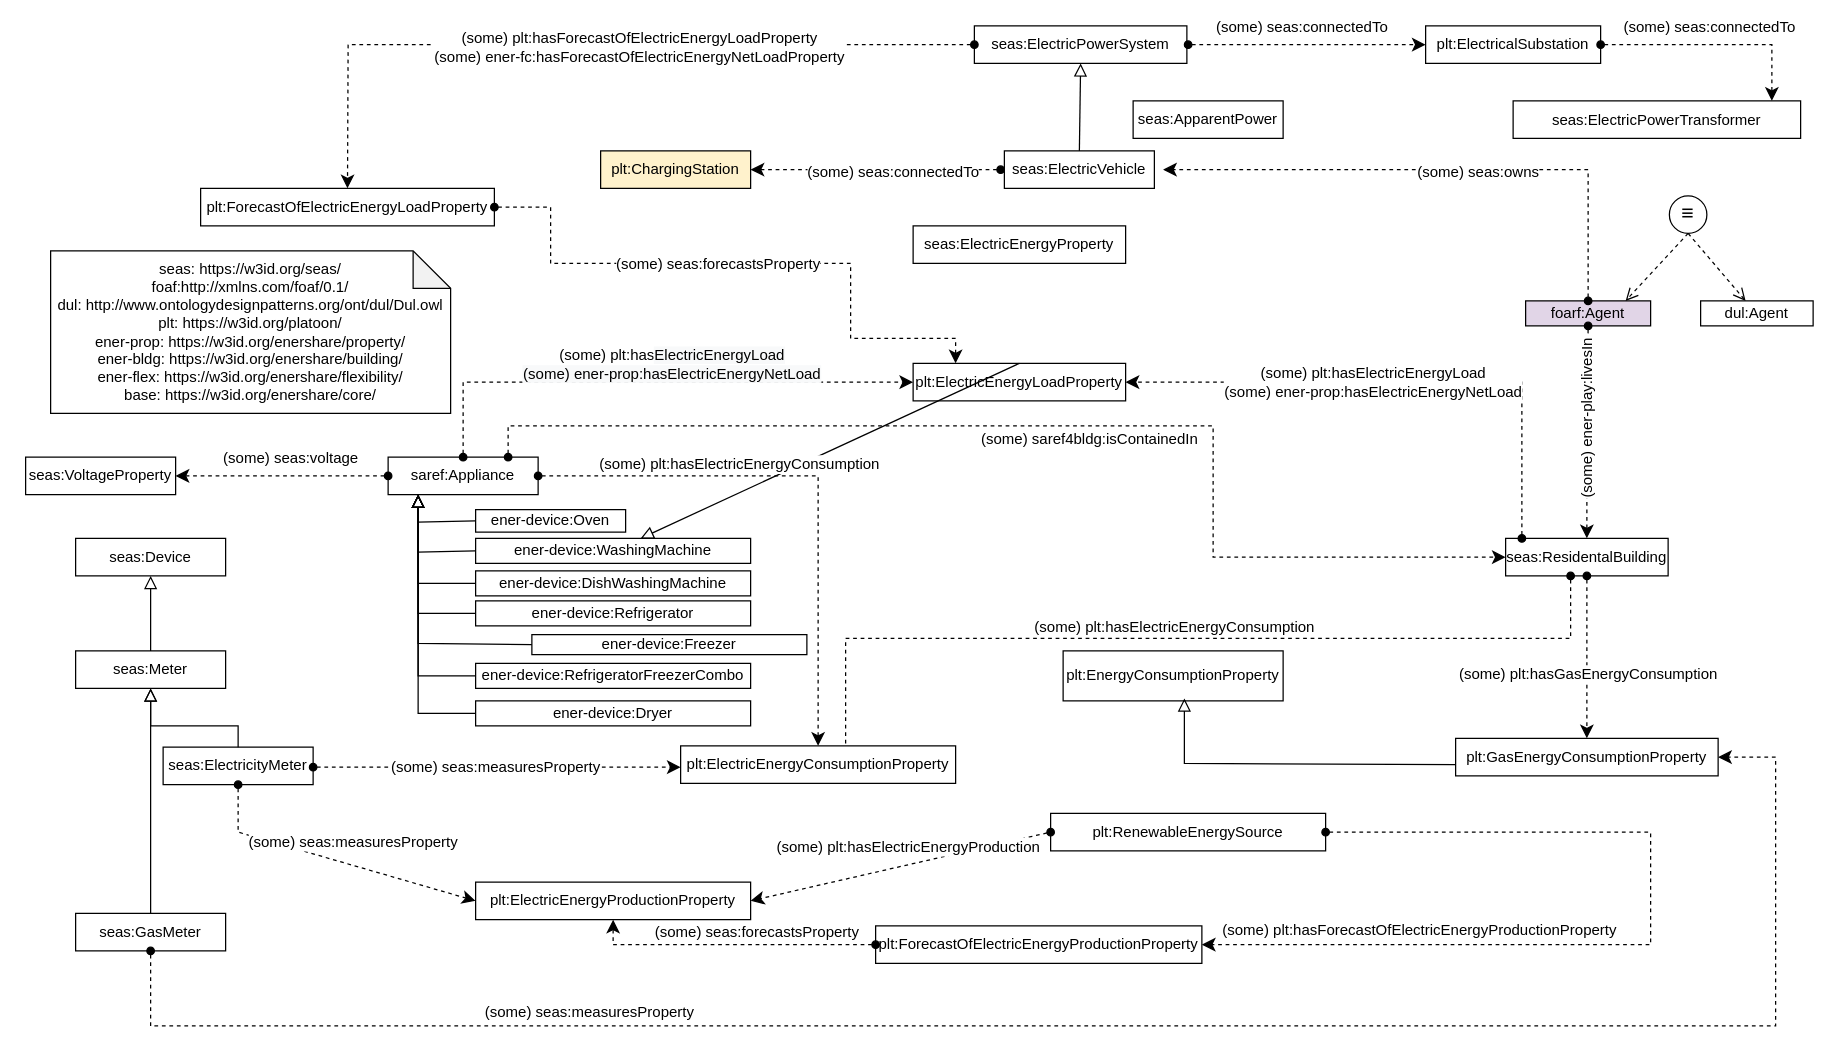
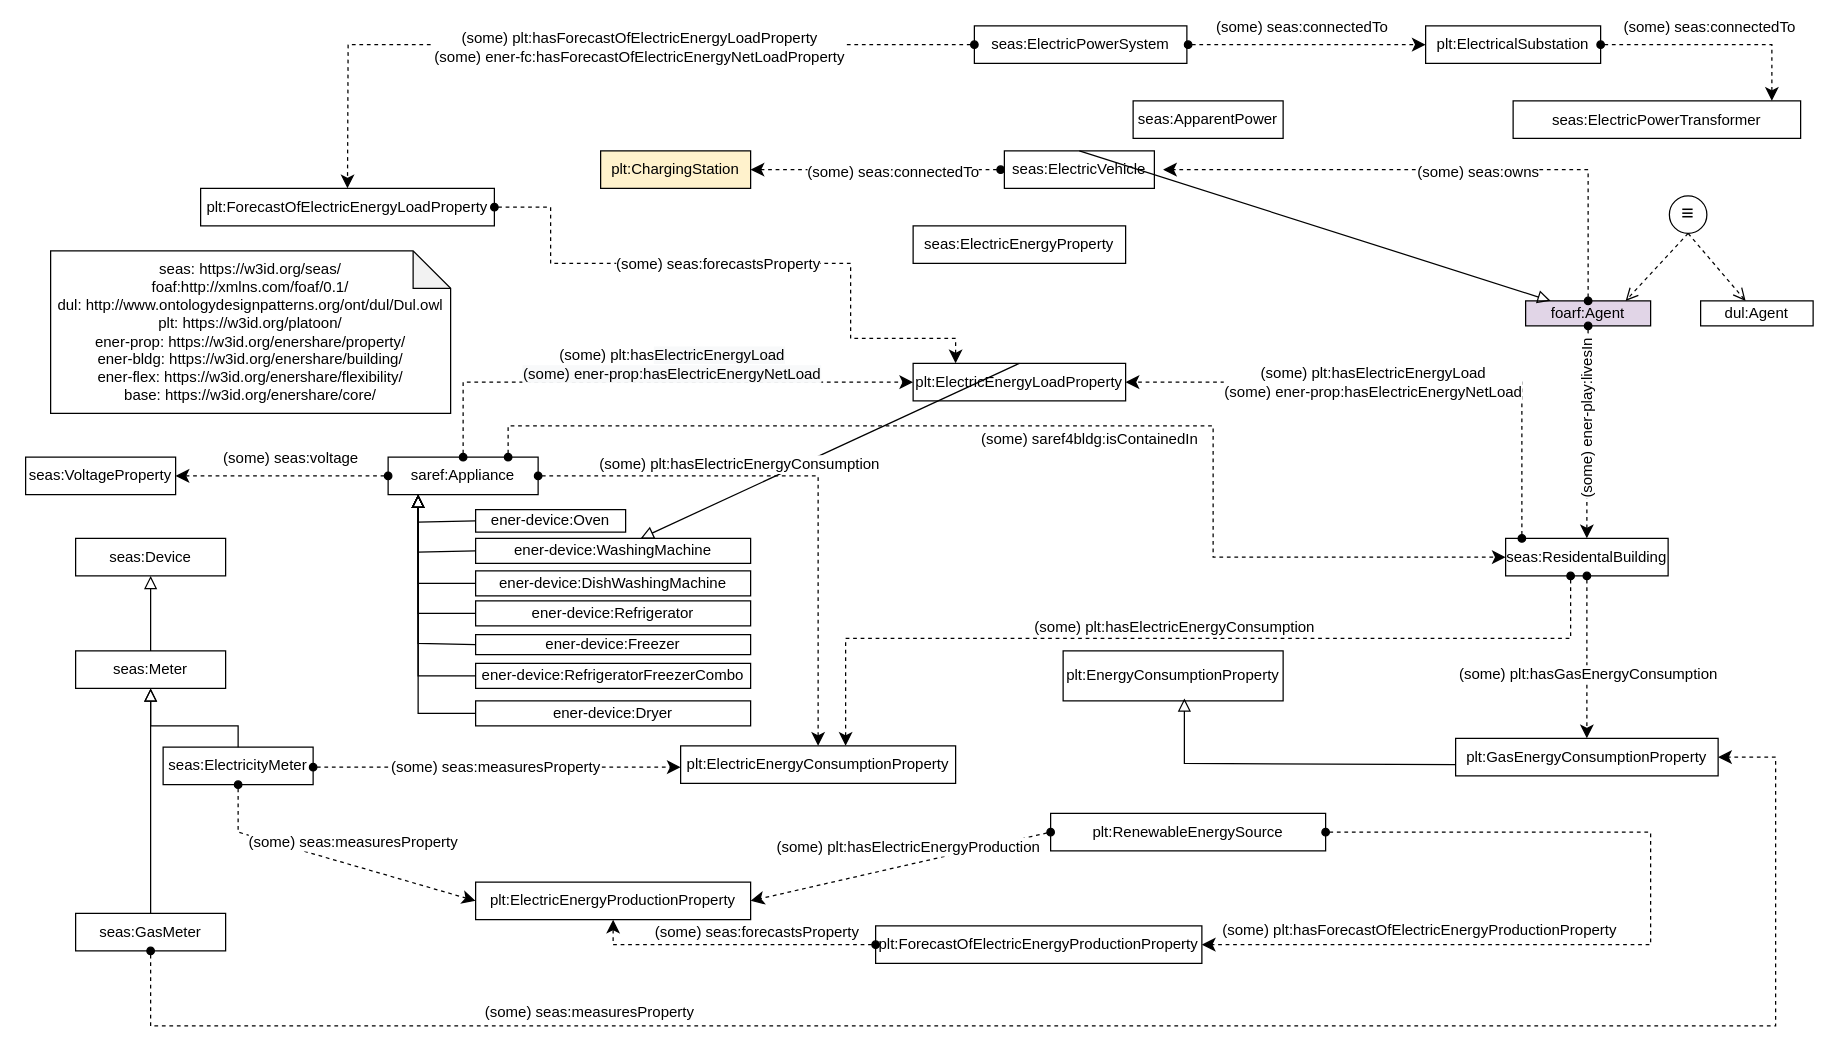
- <mxCell id="19" value="" style="endArrow=block;html=1;fontColor=#000099;endFill=0;entryX=0.5;entryY=1;entryDx=0;entryDy=0;endSize=8;arcSize=0;rounded=0;exitX=0.5;exitY=0;exitDx=0;exitDy=0;" edge="1" parent="1" source="3" target="7"><mxGeometry width="50" height="50" relative="1" as="geometry"><mxPoint x="620" y="190" as="sourcePoint" /><mxPoint x="619.5" y="130" as="targetPoint" /></mxGeometry></mxCell>
+ <mxCell id="19" value="" style="endArrow=block;html=1;fontColor=#000099;endFill=0;endSize=8;arcSize=0;rounded=0;exitX=0.5;exitY=0;exitDx=0;exitDy=0;" edge="1" parent="1" source="3" target="4"><mxGeometry width="50" height="50" relative="1" as="geometry"><mxPoint x="620" y="190" as="sourcePoint" /><mxPoint x="619.5" y="130" as="targetPoint" /></mxGeometry></mxCell>
- <mxCell id="76" value="ener-device:Freezer" style="rounded=0;whiteSpace=wrap;html=1;snapToPoint=1;points=[[0.1,0],[0.2,0],[0.3,0],[0.4,0],[0.5,0],[0.6,0],[0.7,0],[0.8,0],[0.9,0],[0,0.1],[0,0.3],[0,0.5],[0,0.7],[0,0.9],[0.1,1],[0.2,1],[0.3,1],[0.4,1],[0.5,1],[0.6,1],[0.7,1],[0.8,1],[0.9,1],[1,0.1],[1,0.3],[1,0.5],[1,0.7],[1,0.9]];" vertex="1" parent="1"><mxGeometry x="425" y="507" width="220" height="16" as="geometry" /></mxCell>
+ <mxCell id="76" value="ener-device:Freezer" style="rounded=0;whiteSpace=wrap;html=1;snapToPoint=1;points=[[0.1,0],[0.2,0],[0.3,0],[0.4,0],[0.5,0],[0.6,0],[0.7,0],[0.8,0],[0.9,0],[0,0.1],[0,0.3],[0,0.5],[0,0.7],[0,0.9],[0.1,1],[0.2,1],[0.3,1],[0.4,1],[0.5,1],[0.6,1],[0.7,1],[0.8,1],[0.9,1],[1,0.1],[1,0.3],[1,0.5],[1,0.7],[1,0.9]];" vertex="1" parent="1"><mxGeometry x="380" y="507" width="220" height="16" as="geometry" /></mxCell>
- <mxCell id="17" value="" style="endArrow=none;html=1;endSize=8;arcSize=0;rounded=0;exitX=0.4;exitY=1;exitDx=0;exitDy=0;entryX=0.6;entryY=0;entryDx=0;entryDy=0;dashed=1;startArrow=oval;startFill=1;" edge="1" parent="1" source="8" target="16"><mxGeometry width="50" height="50" relative="1" as="geometry"><mxPoint x="1024" y="456" as="sourcePoint" /><mxPoint x="888" y="580" as="targetPoint" /><Array as="points"><mxPoint x="1256" y="490" /><mxPoint x="1256" y="510" /><mxPoint x="1200" y="510" /><mxPoint x="676" y="510" /></Array></mxGeometry></mxCell>
+ <mxCell id="17" value="" style="endArrow=classic;html=1;endSize=8;arcSize=0;rounded=0;exitX=0.4;exitY=1;exitDx=0;exitDy=0;entryX=0.6;entryY=0;entryDx=0;entryDy=0;dashed=1;startArrow=oval;startFill=1;" edge="1" parent="1" source="8" target="16"><mxGeometry width="50" height="50" relative="1" as="geometry"><mxPoint x="1024" y="456" as="sourcePoint" /><mxPoint x="888" y="580" as="targetPoint" /><Array as="points"><mxPoint x="1256" y="490" /><mxPoint x="1256" y="510" /><mxPoint x="1200" y="510" /><mxPoint x="676" y="510" /></Array></mxGeometry></mxCell>
